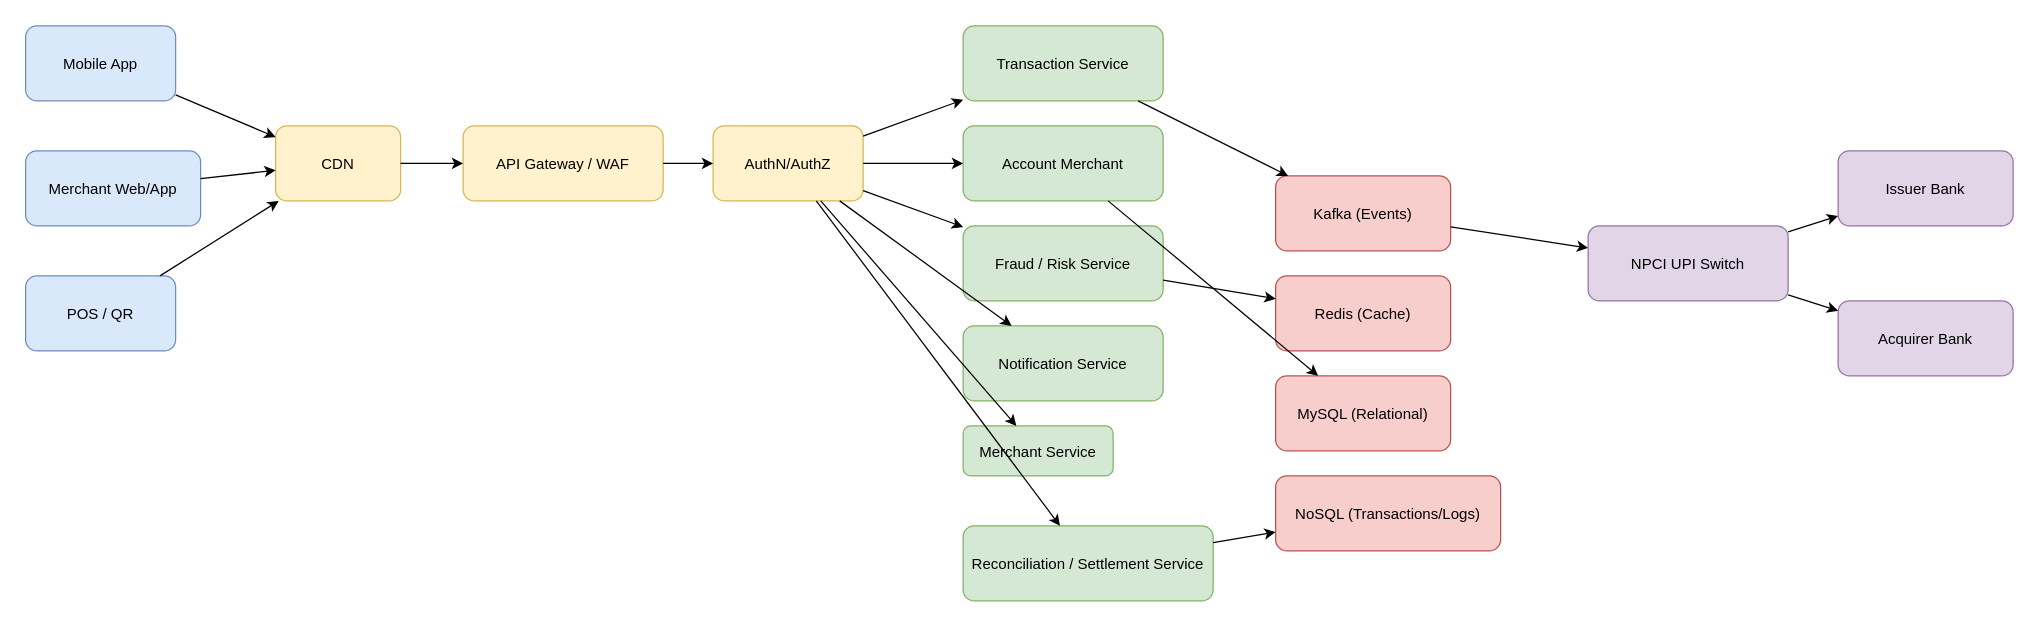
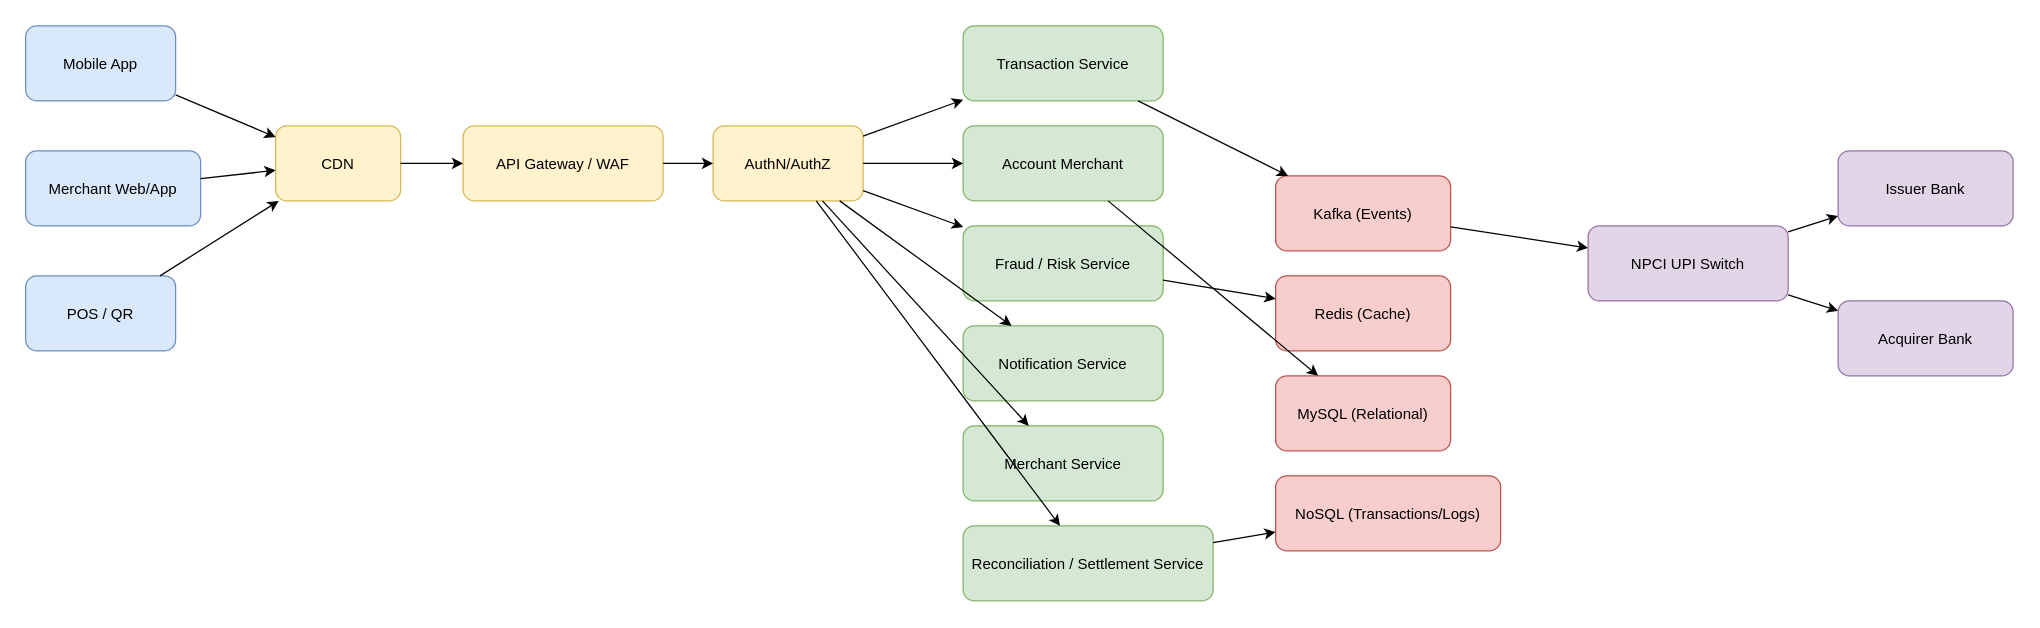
- <mxCell id="12" value="Merchant Service" style="rounded=1;fillColor=#d5e8d4;strokeColor=#82b366;" vertex="1" parent="1"><mxGeometry x="770" y="340" width="120" height="40" as="geometry" /></mxCell>
+ <mxCell id="12" value="Merchant Service" style="rounded=1;fillColor=#d5e8d4;strokeColor=#82b366;" vertex="1" parent="1"><mxGeometry x="770" y="340" width="160" height="60" as="geometry" /></mxCell>
